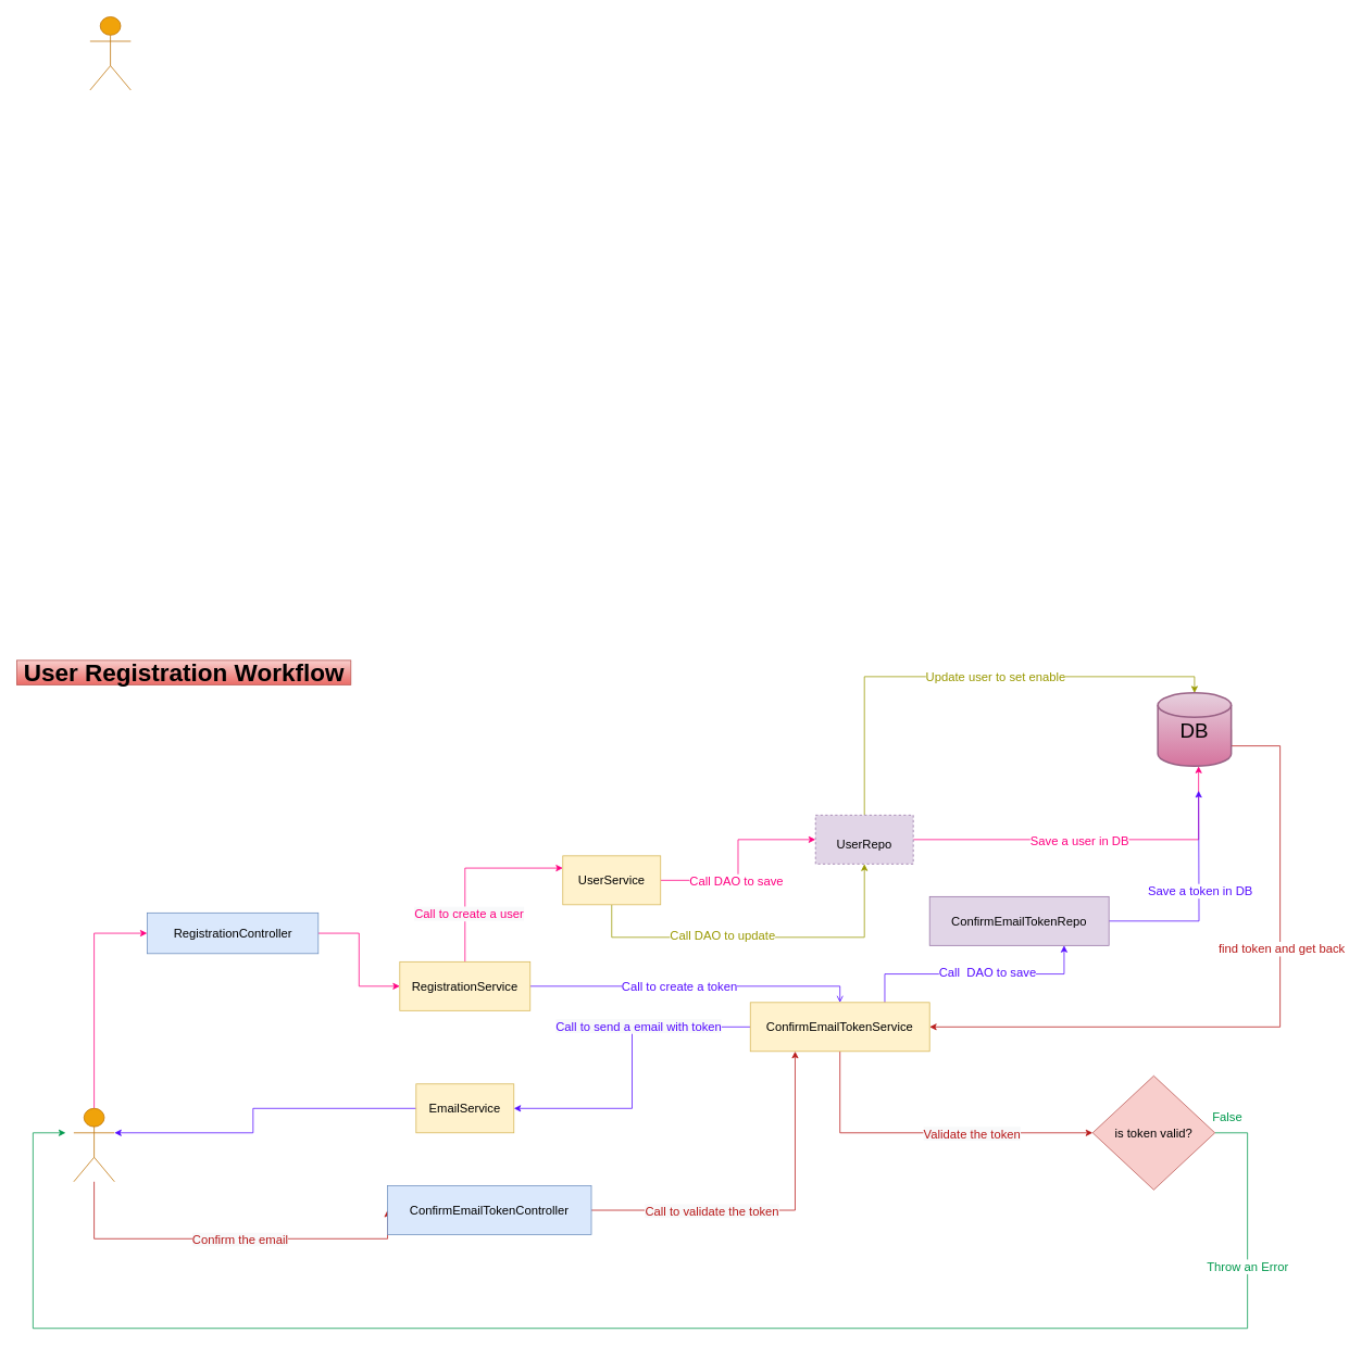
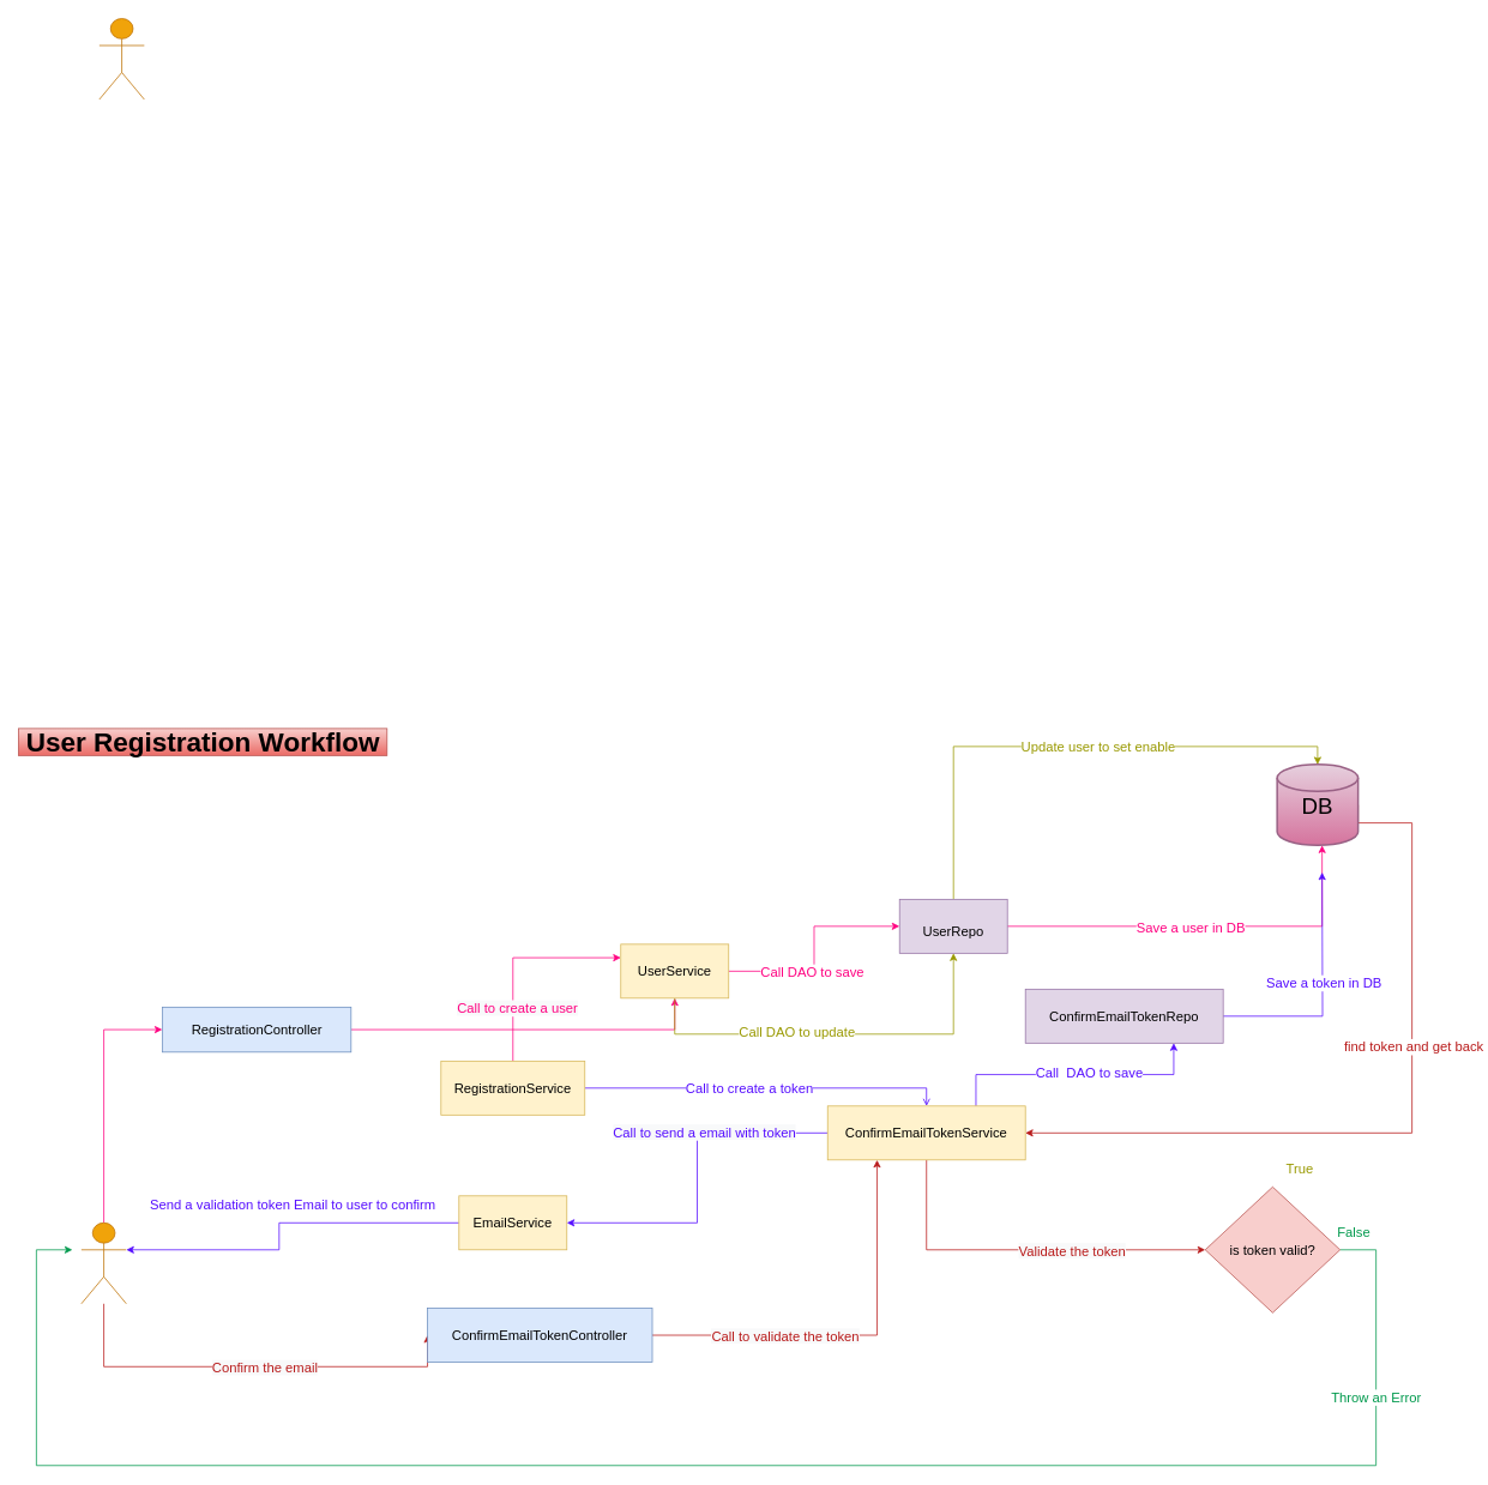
- <mxCell id="43" value="&lt;font style=&quot;font-size: 15px&quot;&gt;UserRepo&lt;/font&gt;" style="whiteSpace=wrap;html=1;fontFamily=Helvetica;fontSize=30;fillColor=#e1d5e7;strokeColor=#9673a6;dashed=1;" vertex="1" parent="1"><mxGeometry x="1000" y="1000" width="120" height="60" as="geometry" /></mxCell>
+ <mxCell id="43" value="&lt;font style=&quot;font-size: 15px&quot;&gt;UserRepo&lt;/font&gt;" style="whiteSpace=wrap;html=1;fontFamily=Helvetica;fontSize=30;fillColor=#e1d5e7;strokeColor=#9673a6;" vertex="1" parent="1"><mxGeometry x="1000" y="1000" width="120" height="60" as="geometry" /></mxCell>
- <mxCell id="6" style="edgeStyle=orthogonalEdgeStyle;rounded=0;orthogonalLoop=1;jettySize=auto;html=1;exitX=1;exitY=0.5;exitDx=0;exitDy=0;entryX=0;entryY=0.5;entryDx=0;entryDy=0;fontFamily=Helvetica;fontStyle=0;fontSize=15;strokeColor=#FF0080;" edge="1" parent="1" source="7" target="12"><mxGeometry relative="1" as="geometry" /></mxCell>
+ <mxCell id="6" style="edgeStyle=orthogonalEdgeStyle;rounded=0;orthogonalLoop=1;jettySize=auto;html=1;exitX=1;exitY=0.5;exitDx=0;exitDy=0;fontFamily=Helvetica;fontStyle=0;fontSize=15;strokeColor=#FF0080;" edge="1" parent="1" source="7" target="17"><mxGeometry relative="1" as="geometry" /></mxCell>
+ <mxCell id="33" value="&lt;font color=&quot;#999900&quot;&gt;True&lt;/font&gt;" style="text;html=1;resizable=0;autosize=1;align=center;verticalAlign=middle;points=[];fillColor=none;strokeColor=none;rounded=0;fontFamily=Helvetica;fontSize=15;" vertex="1" parent="1"><mxGeometry x="1420" y="1290" width="50" height="20" as="geometry" /></mxCell>
+ <mxCell id="44" value="&lt;font color=&quot;#550dff&quot;&gt;Send a validation token Email to user to confirm&lt;/font&gt;" style="text;html=1;resizable=0;autosize=1;align=center;verticalAlign=middle;points=[];fillColor=none;strokeColor=none;rounded=0;fontFamily=Helvetica;fontSize=15;" vertex="1" parent="1"><mxGeometry x="160" y="1330" width="330" height="20" as="geometry" /></mxCell>
